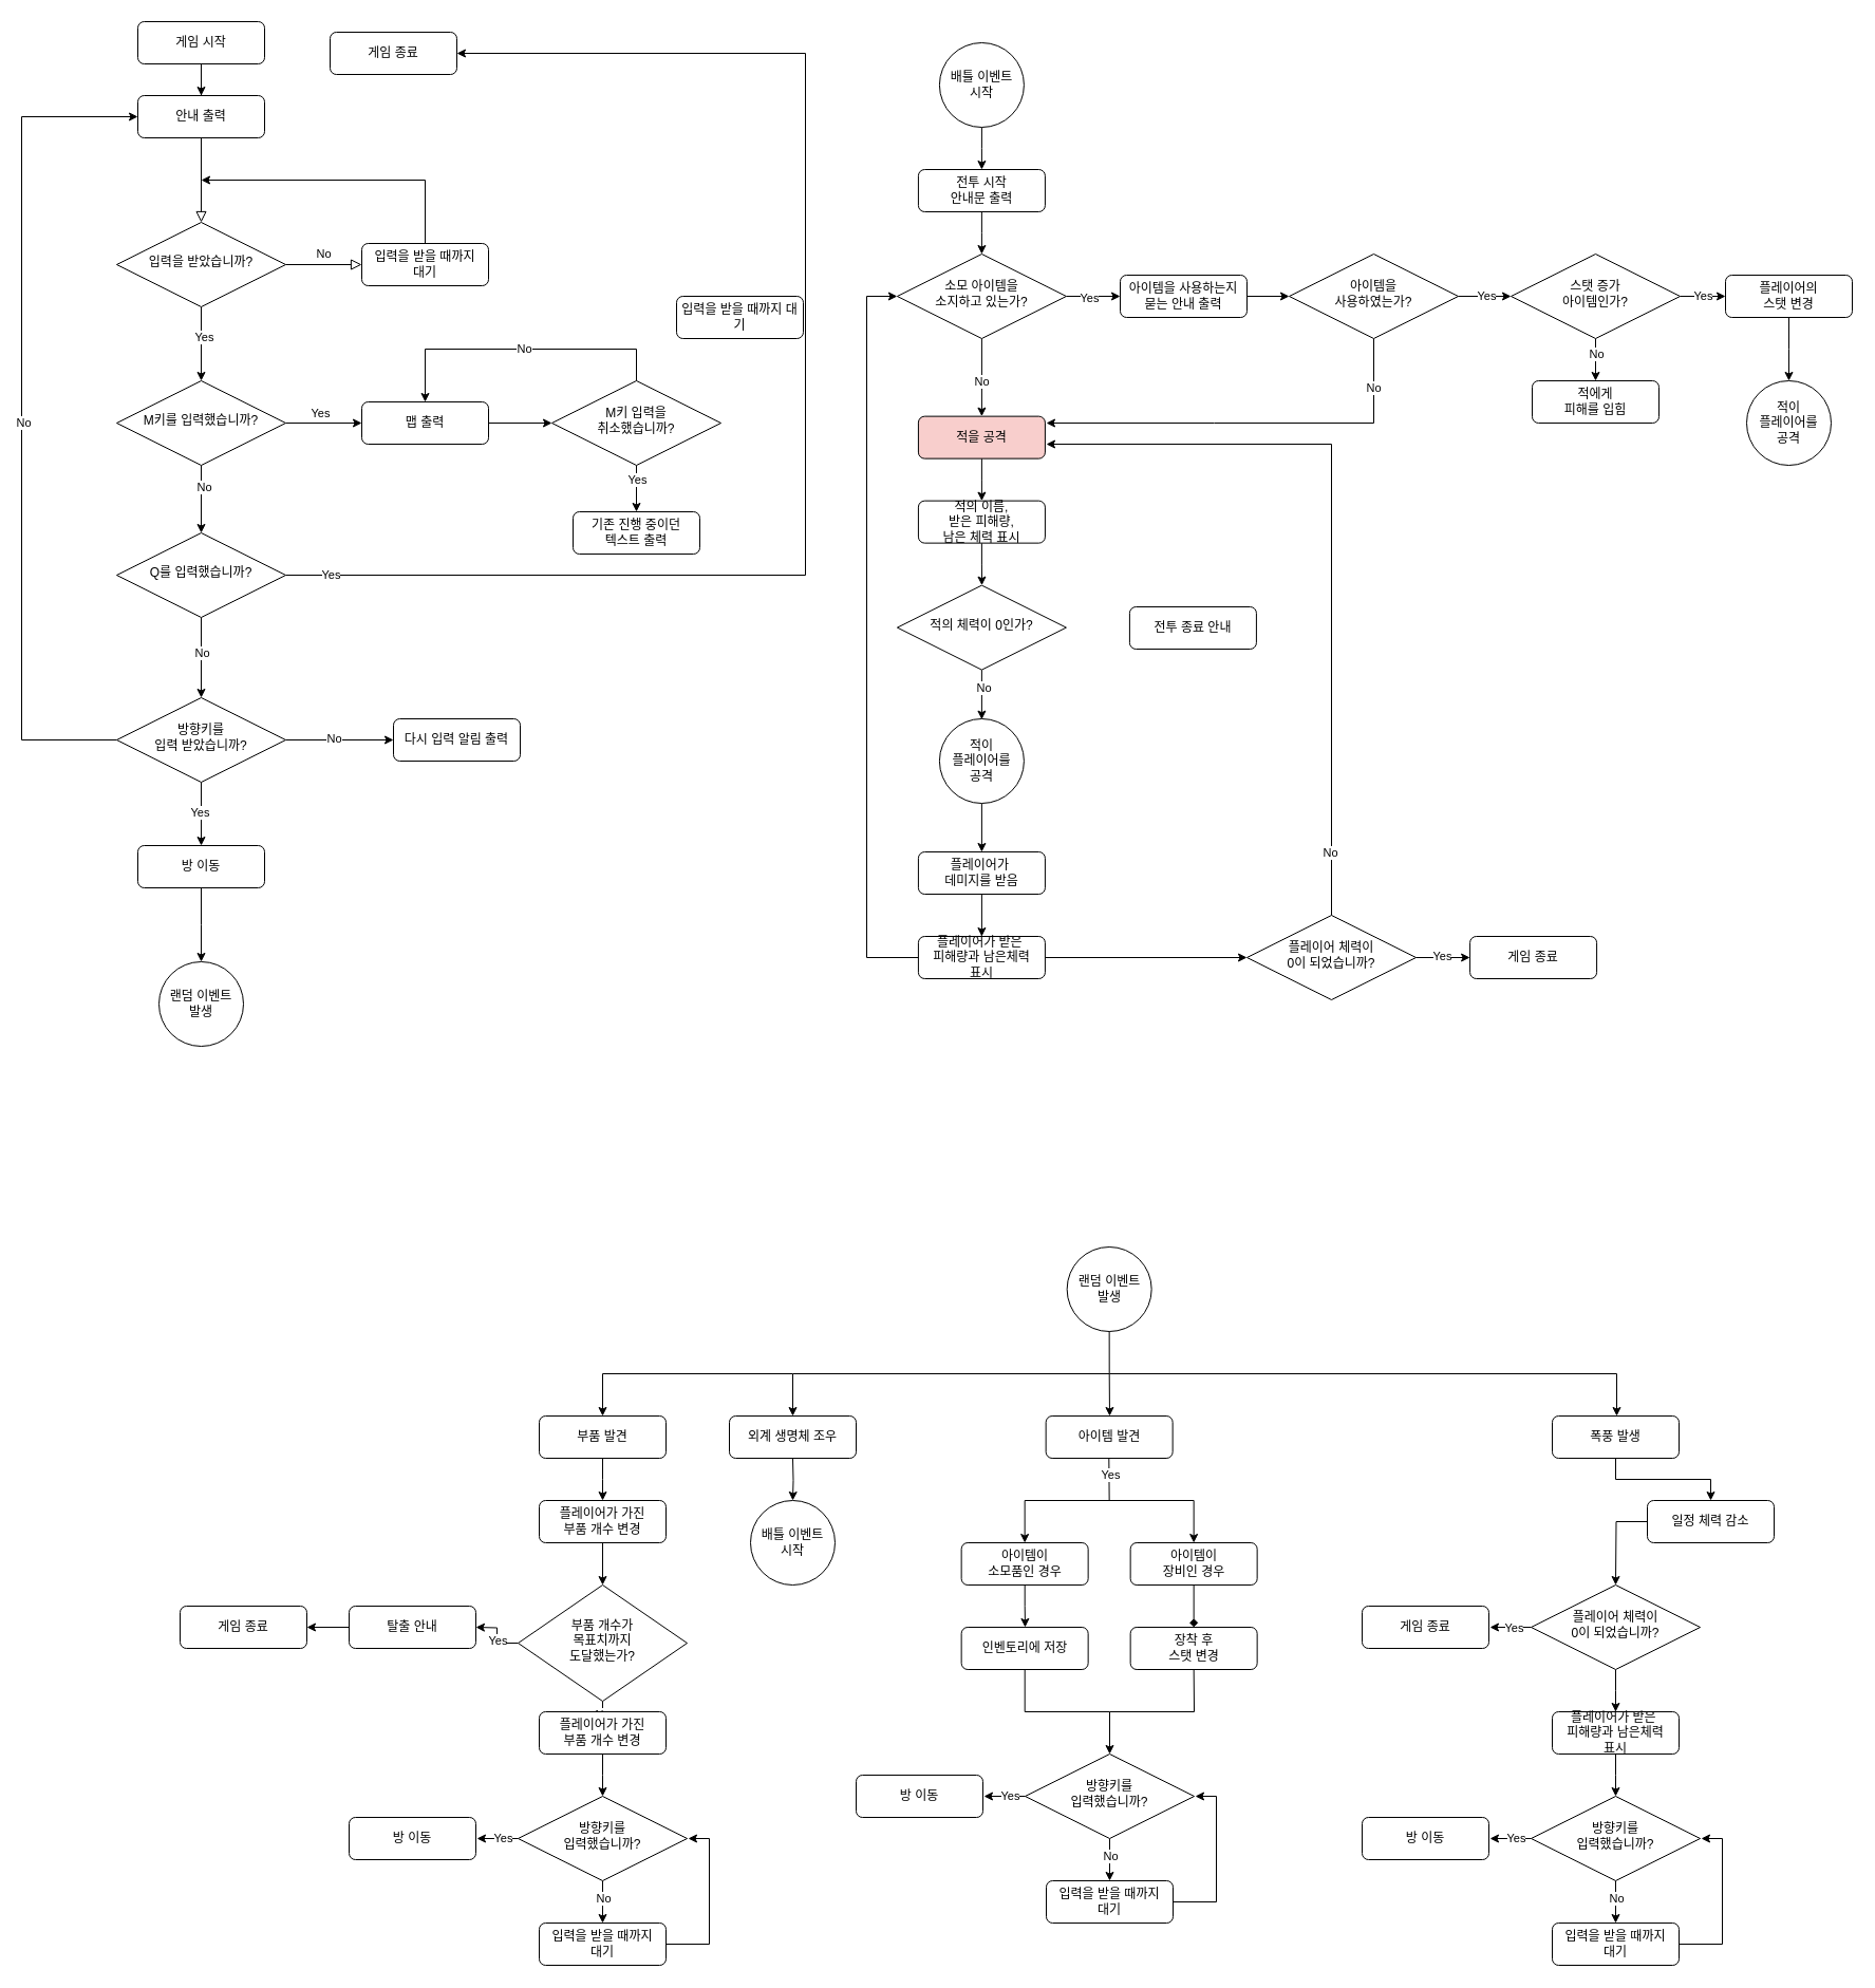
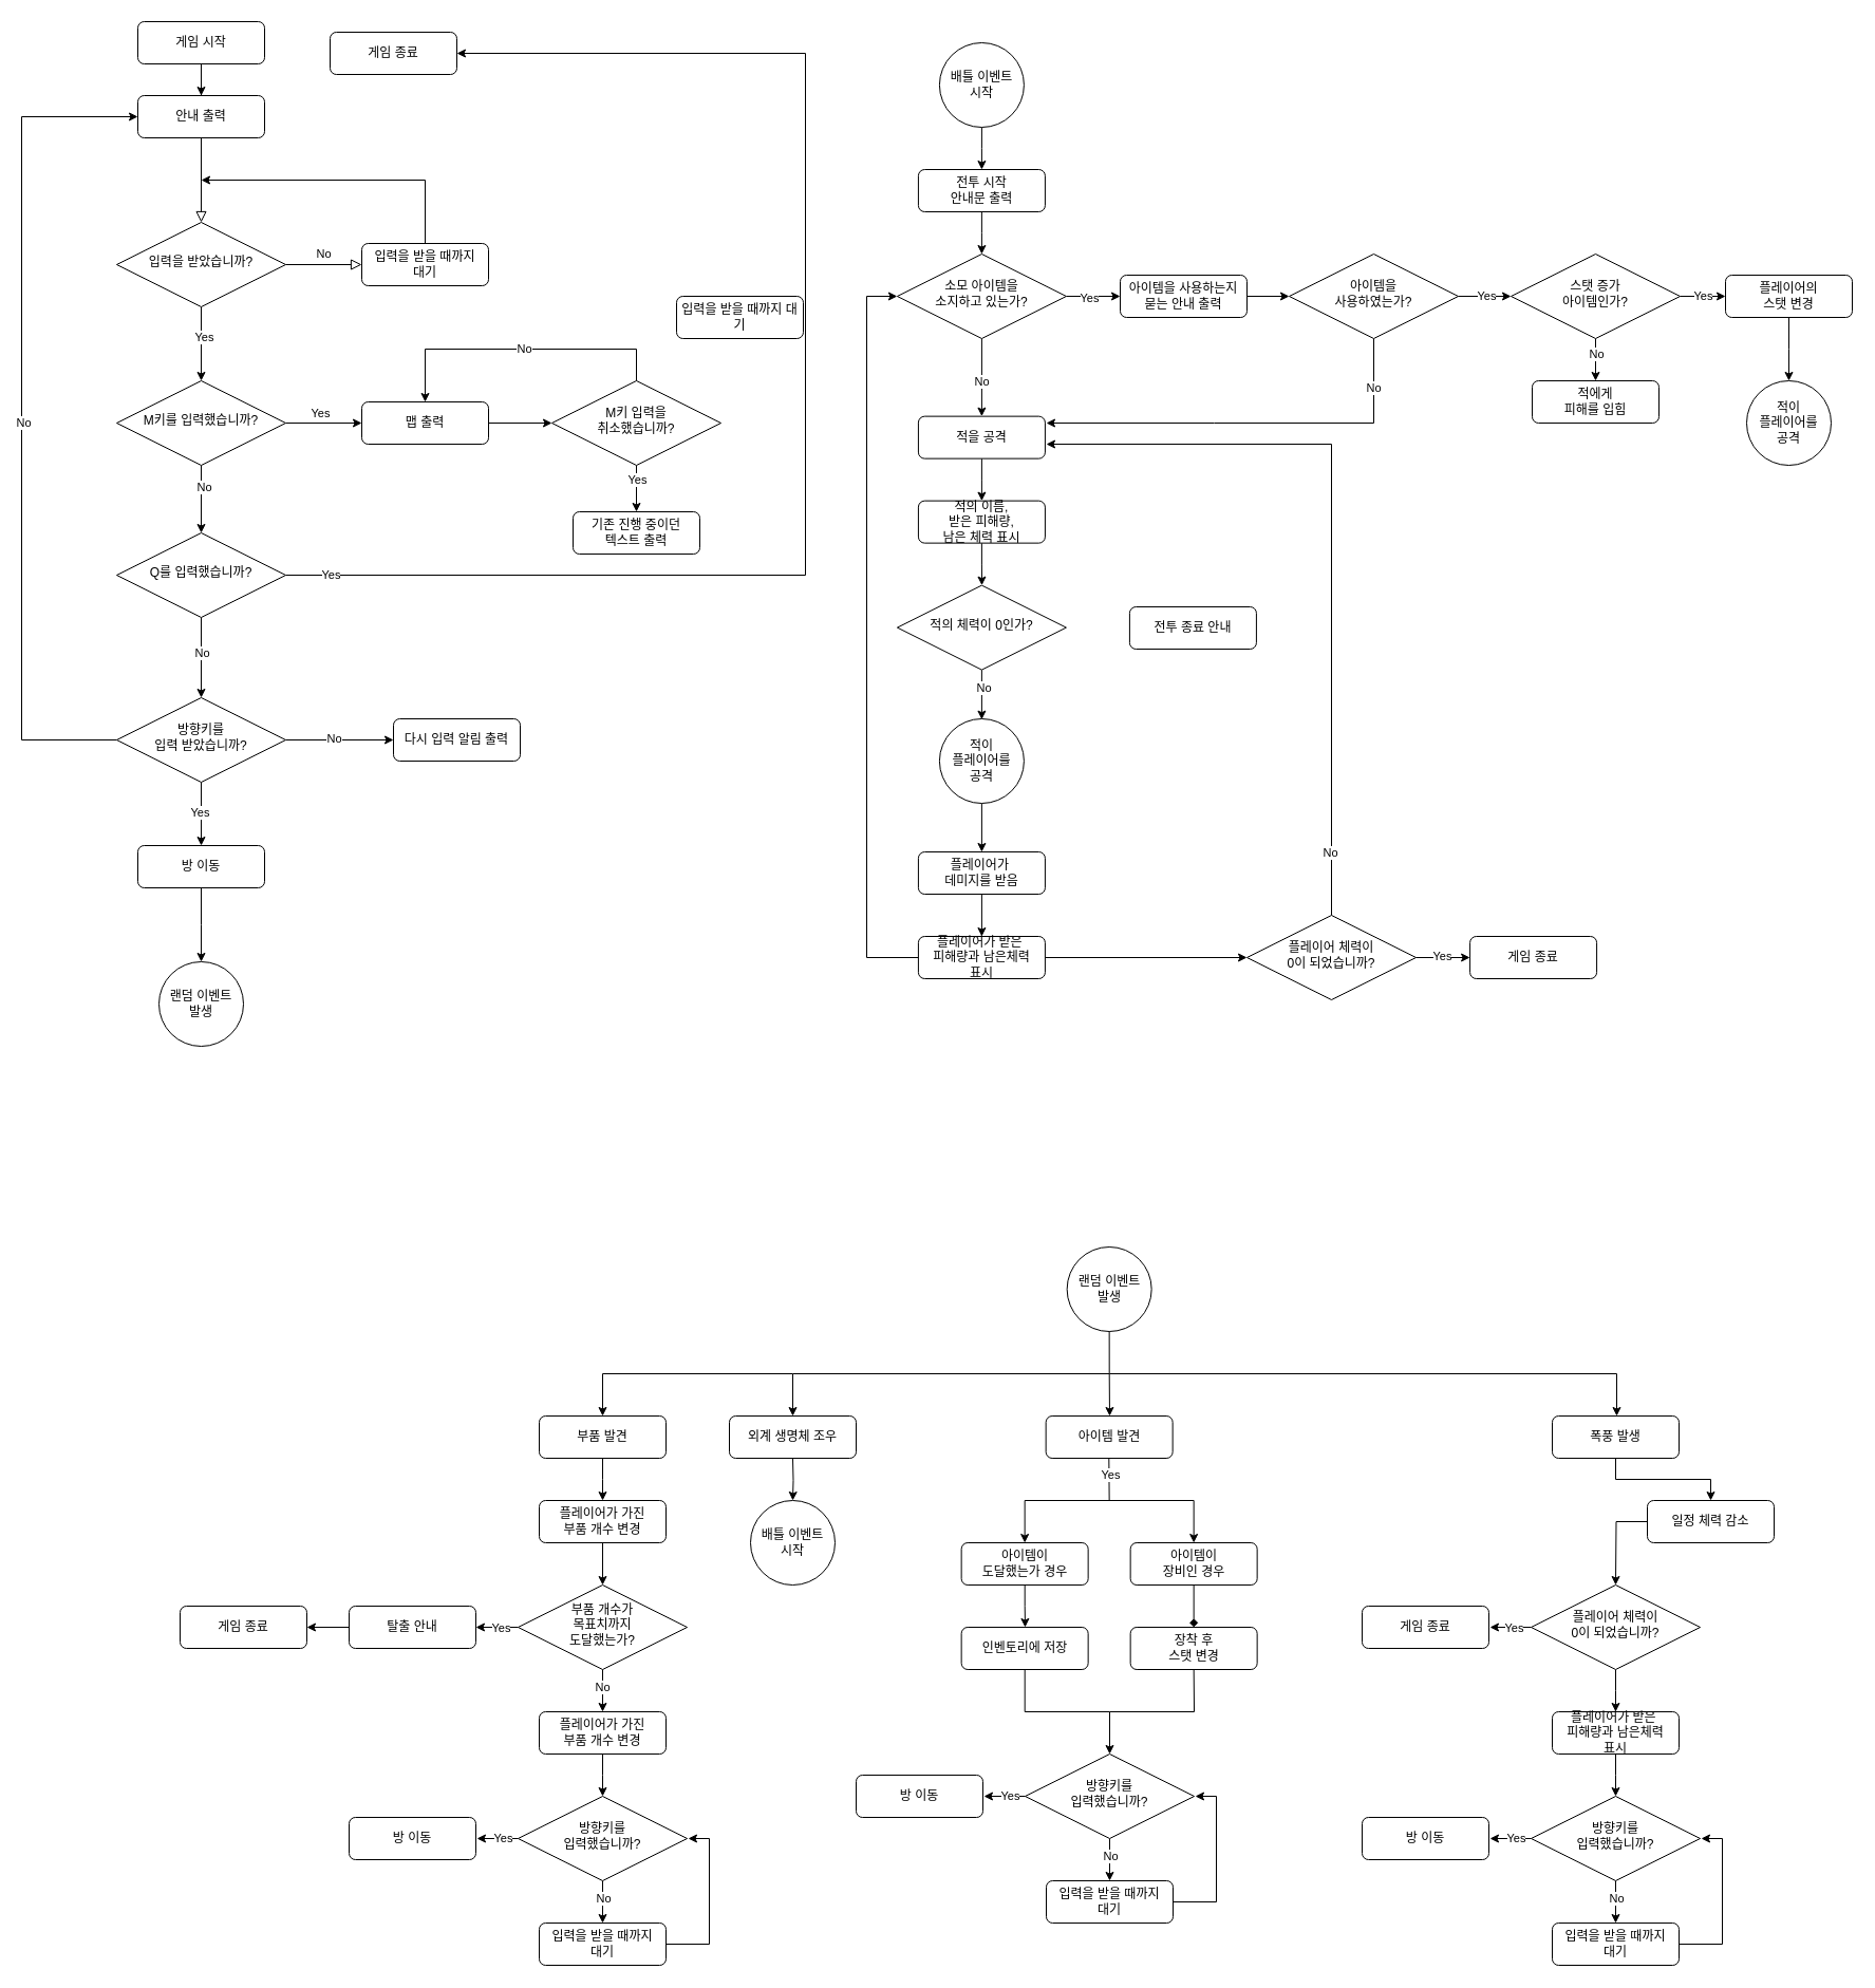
- <mxCell id="65" value="적을 공격" style="rounded=1;whiteSpace=wrap;html=1;fontSize=12;glass=0;strokeWidth=1;shadow=0;fillColor=#f8cecc;" parent="1" vertex="1"><mxGeometry x="868.91" y="393.64" width="120" height="40" as="geometry" /></mxCell>
+ <mxCell id="65" value="적을 공격" style="rounded=1;whiteSpace=wrap;html=1;fontSize=12;glass=0;strokeWidth=1;shadow=0;" parent="1" vertex="1"><mxGeometry x="868.91" y="393.64" width="120" height="40" as="geometry" /></mxCell>
- <mxCell id="104" value="아이템이&lt;div&gt;소모품인 경우&lt;/div&gt;" style="rounded=1;whiteSpace=wrap;html=1;fontSize=12;glass=0;strokeWidth=1;shadow=0;" parent="1" vertex="1"><mxGeometry x="909.65" y="1460" width="120" height="40" as="geometry" /></mxCell>
+ <mxCell id="104" value="아이템이&lt;div&gt;도달했는가 경우&lt;/div&gt;" style="rounded=1;whiteSpace=wrap;html=1;fontSize=12;glass=0;strokeWidth=1;shadow=0;" parent="1" vertex="1"><mxGeometry x="909.65" y="1460" width="120" height="40" as="geometry" /></mxCell>
- <mxCell id="140" value="부품 개수가&lt;div&gt;목표치까지&lt;/div&gt;&lt;div&gt;도달했는가?&lt;br&gt;&lt;/div&gt;" style="rhombus;whiteSpace=wrap;html=1;shadow=0;fontFamily=Helvetica;fontSize=12;align=center;strokeWidth=1;spacing=6;spacingTop=-4;" parent="1" vertex="1"><mxGeometry x="490" y="1500" width="160" height="110" as="geometry" /></mxCell>
+ <mxCell id="140" value="부품 개수가&lt;div&gt;목표치까지&lt;/div&gt;&lt;div&gt;도달했는가?&lt;br&gt;&lt;/div&gt;" style="rhombus;whiteSpace=wrap;html=1;shadow=0;fontFamily=Helvetica;fontSize=12;align=center;strokeWidth=1;spacing=6;spacingTop=-4;" parent="1" vertex="1"><mxGeometry x="490" y="1500" width="160" height="80" as="geometry" /></mxCell>
